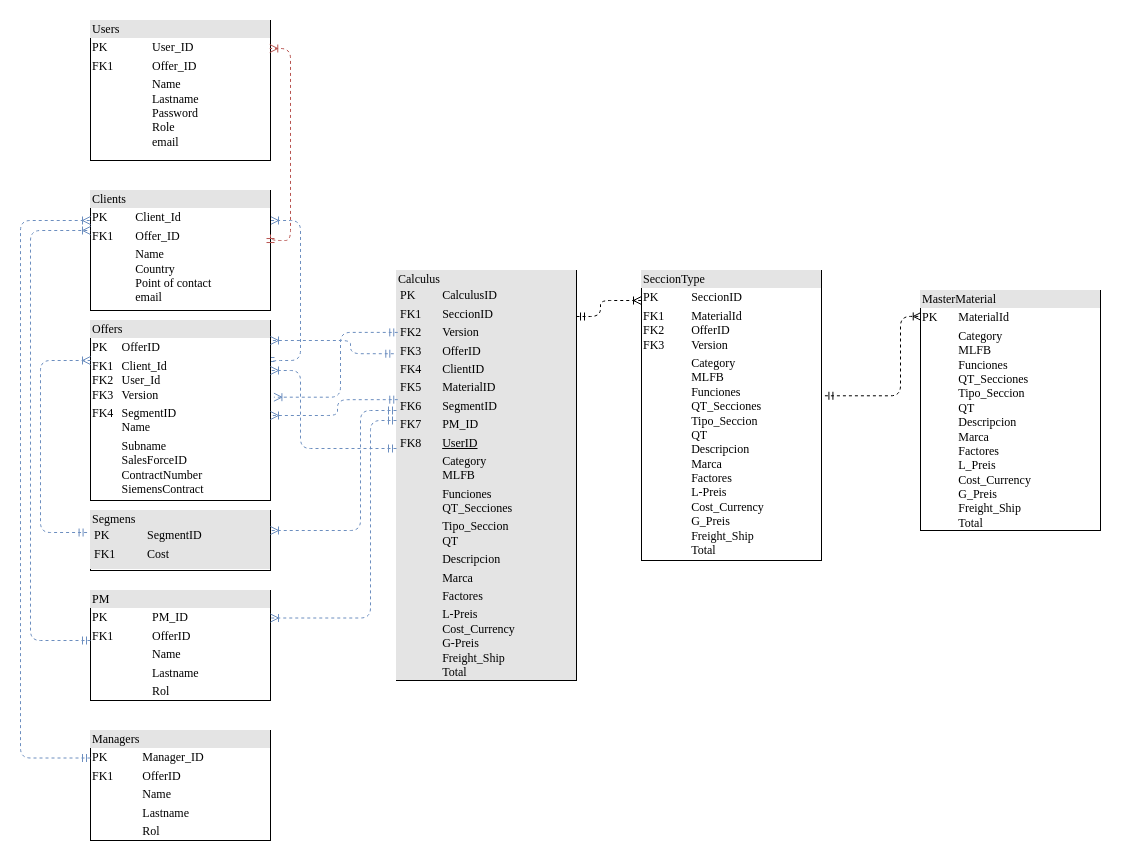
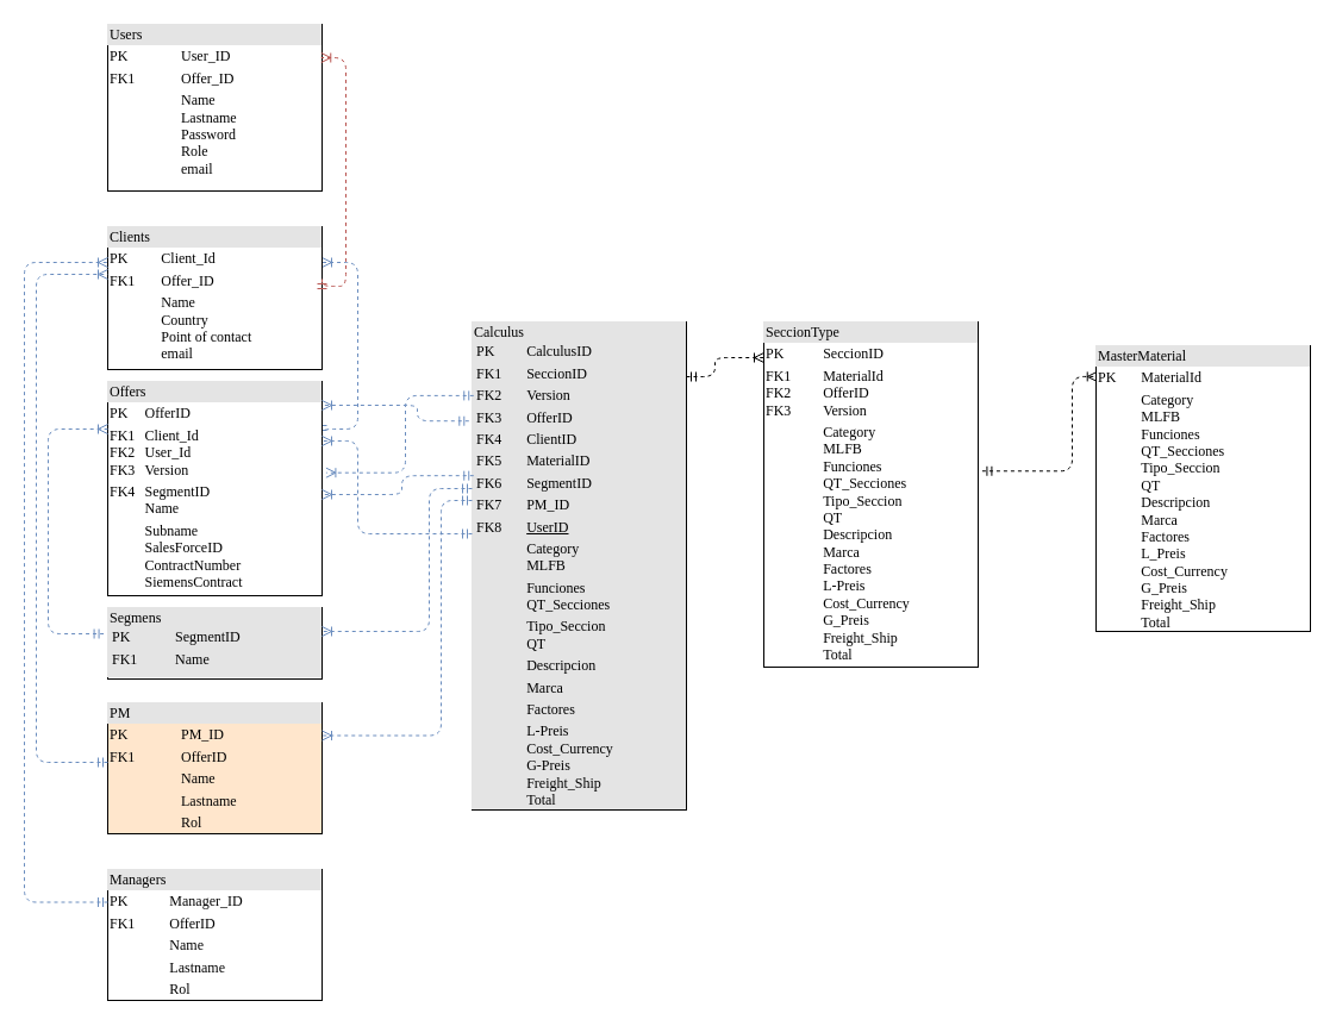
- <mxCell id="5" value="&lt;div style=&quot;box-sizing: border-box ; width: 100% ; background: #e4e4e4 ; padding: 2px&quot;&gt;Segmens&lt;br&gt;&lt;table style=&quot;background-color: initial; font-size: 1em; width: 100%;&quot; cellpadding=&quot;2&quot; cellspacing=&quot;0&quot;&gt;&lt;tbody&gt;&lt;tr&gt;&lt;td&gt;PK&lt;/td&gt;&lt;td&gt;SegmentID&lt;/td&gt;&lt;/tr&gt;&lt;tr&gt;&lt;td&gt;FK1&lt;/td&gt;&lt;td&gt;Cost&lt;/td&gt;&lt;/tr&gt;&lt;tr&gt;&lt;td&gt;&lt;/td&gt;&lt;td&gt;&lt;/td&gt;&lt;/tr&gt;&lt;/tbody&gt;&lt;/table&gt;&lt;/div&gt;" style="verticalAlign=top;align=left;overflow=fill;html=1;rounded=0;shadow=0;comic=0;labelBackgroundColor=none;strokeWidth=1;fontFamily=Verdana;fontSize=12" parent="1" vertex="1"><mxGeometry x="90" y="510" width="180" height="60" as="geometry" /></mxCell>
+ <mxCell id="5" value="&lt;div style=&quot;box-sizing: border-box ; width: 100% ; background: #e4e4e4 ; padding: 2px&quot;&gt;Segmens&lt;br&gt;&lt;table style=&quot;background-color: initial; font-size: 1em; width: 100%;&quot; cellpadding=&quot;2&quot; cellspacing=&quot;0&quot;&gt;&lt;tbody&gt;&lt;tr&gt;&lt;td&gt;PK&lt;/td&gt;&lt;td&gt;SegmentID&lt;/td&gt;&lt;/tr&gt;&lt;tr&gt;&lt;td&gt;FK1&lt;/td&gt;&lt;td&gt;Name&lt;/td&gt;&lt;/tr&gt;&lt;tr&gt;&lt;td&gt;&lt;/td&gt;&lt;td&gt;&lt;/td&gt;&lt;/tr&gt;&lt;/tbody&gt;&lt;/table&gt;&lt;/div&gt;" style="verticalAlign=top;align=left;overflow=fill;html=1;rounded=0;shadow=0;comic=0;labelBackgroundColor=none;strokeWidth=1;fontFamily=Verdana;fontSize=12" parent="1" vertex="1"><mxGeometry x="90" y="510" width="180" height="60" as="geometry" /></mxCell>
- <mxCell id="11" value="&lt;div style=&quot;box-sizing: border-box ; width: 100% ; background: #e4e4e4 ; padding: 2px&quot;&gt;PM&lt;/div&gt;&lt;table style=&quot;width: 100% ; font-size: 1em&quot; cellpadding=&quot;2&quot; cellspacing=&quot;0&quot;&gt;&lt;tbody&gt;&lt;tr&gt;&lt;td&gt;PK&lt;/td&gt;&lt;td&gt;PM_ID&lt;/td&gt;&lt;/tr&gt;&lt;tr&gt;&lt;td&gt;FK1&lt;/td&gt;&lt;td&gt;OfferID&lt;/td&gt;&lt;/tr&gt;&lt;tr&gt;&lt;td&gt;&lt;/td&gt;&lt;td&gt;Name&lt;/td&gt;&lt;/tr&gt;&lt;tr&gt;&lt;td&gt;&lt;br&gt;&lt;/td&gt;&lt;td&gt;Lastname&lt;/td&gt;&lt;/tr&gt;&lt;tr&gt;&lt;td&gt;&lt;br&gt;&lt;/td&gt;&lt;td&gt;Rol&lt;/td&gt;&lt;/tr&gt;&lt;tr&gt;&lt;td&gt;&lt;br&gt;&lt;/td&gt;&lt;td&gt;&lt;br&gt;&lt;/td&gt;&lt;/tr&gt;&lt;/tbody&gt;&lt;/table&gt;" style="verticalAlign=top;align=left;overflow=fill;html=1;rounded=0;shadow=0;comic=0;labelBackgroundColor=none;strokeWidth=1;fontFamily=Verdana;fontSize=12" parent="1" vertex="1"><mxGeometry x="90" y="590" width="180" height="110" as="geometry" /></mxCell>
+ <mxCell id="11" value="&lt;div style=&quot;box-sizing: border-box ; width: 100% ; background: #e4e4e4 ; padding: 2px&quot;&gt;PM&lt;/div&gt;&lt;table style=&quot;width: 100% ; font-size: 1em&quot; cellpadding=&quot;2&quot; cellspacing=&quot;0&quot;&gt;&lt;tbody&gt;&lt;tr&gt;&lt;td&gt;PK&lt;/td&gt;&lt;td&gt;PM_ID&lt;/td&gt;&lt;/tr&gt;&lt;tr&gt;&lt;td&gt;FK1&lt;/td&gt;&lt;td&gt;OfferID&lt;/td&gt;&lt;/tr&gt;&lt;tr&gt;&lt;td&gt;&lt;/td&gt;&lt;td&gt;Name&lt;/td&gt;&lt;/tr&gt;&lt;tr&gt;&lt;td&gt;&lt;br&gt;&lt;/td&gt;&lt;td&gt;Lastname&lt;/td&gt;&lt;/tr&gt;&lt;tr&gt;&lt;td&gt;&lt;br&gt;&lt;/td&gt;&lt;td&gt;Rol&lt;/td&gt;&lt;/tr&gt;&lt;tr&gt;&lt;td&gt;&lt;br&gt;&lt;/td&gt;&lt;td&gt;&lt;br&gt;&lt;/td&gt;&lt;/tr&gt;&lt;/tbody&gt;&lt;/table&gt;" style="verticalAlign=top;align=left;overflow=fill;html=1;rounded=0;shadow=0;comic=0;labelBackgroundColor=none;strokeWidth=1;fontFamily=Verdana;fontSize=12;fillColor=#ffe6cc;" parent="1" vertex="1"><mxGeometry x="90" y="590" width="180" height="110" as="geometry" /></mxCell>
